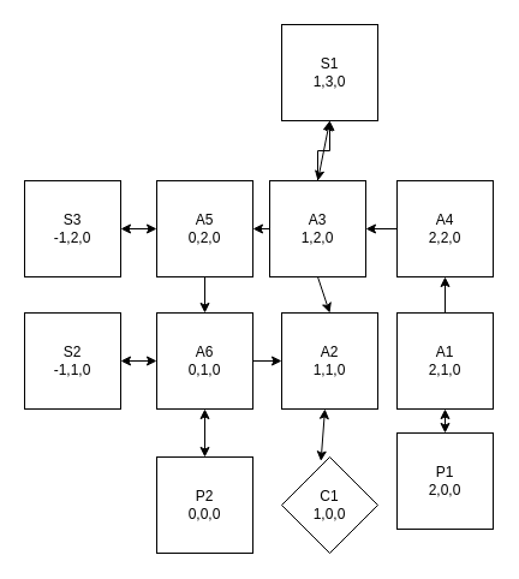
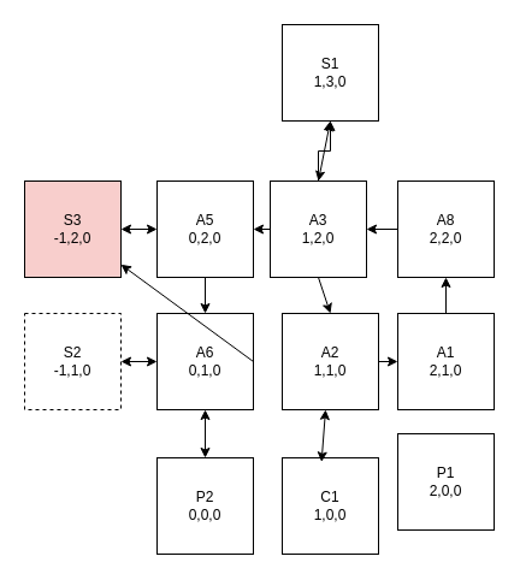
- <mxCell id="13" value="S3&lt;div&gt;-1,2,0&lt;/div&gt;" style="whiteSpace=wrap;html=1;aspect=fixed;" vertex="1" parent="1"><mxGeometry x="20" y="150" width="80" height="80" as="geometry" /></mxCell>
+ <mxCell id="13" value="S3&lt;div&gt;-1,2,0&lt;/div&gt;" style="whiteSpace=wrap;html=1;aspect=fixed;fillColor=#f8cecc;" vertex="1" parent="1"><mxGeometry x="20" y="150" width="80" height="80" as="geometry" /></mxCell>
- <mxCell id="12" value="A4&lt;div&gt;2,2,0&lt;/div&gt;" style="whiteSpace=wrap;html=1;aspect=fixed;" vertex="1" parent="1"><mxGeometry x="330" y="150" width="80" height="80" as="geometry" /></mxCell>
+ <mxCell id="12" value="A8&lt;div&gt;2,2,0&lt;/div&gt;" style="whiteSpace=wrap;html=1;aspect=fixed;" vertex="1" parent="1"><mxGeometry x="330" y="150" width="80" height="80" as="geometry" /></mxCell>
- <mxCell id="5" value="S2&lt;div&gt;-1,1,0&lt;/div&gt;" style="whiteSpace=wrap;html=1;aspect=fixed;" vertex="1" parent="1"><mxGeometry x="20" y="260" width="80" height="80" as="geometry" /></mxCell>
+ <mxCell id="5" value="S2&lt;div&gt;-1,1,0&lt;/div&gt;" style="whiteSpace=wrap;html=1;aspect=fixed;dashed=1;" vertex="1" parent="1"><mxGeometry x="20" y="260" width="80" height="80" as="geometry" /></mxCell>
- <mxCell id="21" value="" style="endArrow=classic;html=1;rounded=0;exitX=1;exitY=0.5;exitDx=0;exitDy=0;" edge="1" parent="1" source="14" target="4"><mxGeometry width="50" height="50" relative="1" as="geometry"><mxPoint x="230" y="320" as="sourcePoint" /><mxPoint x="280" y="270" as="targetPoint" /></mxGeometry></mxCell>
+ <mxCell id="21" value="" style="endArrow=classic;html=1;rounded=0;exitX=1;exitY=0.5;exitDx=0;exitDy=0;" edge="1" parent="1" source="14" target="13"><mxGeometry width="50" height="50" relative="1" as="geometry"><mxPoint x="230" y="320" as="sourcePoint" /><mxPoint x="280" y="270" as="targetPoint" /></mxGeometry></mxCell>
+ <mxCell id="22" value="" style="endArrow=classic;html=1;rounded=0;exitX=1;exitY=0.5;exitDx=0;exitDy=0;entryX=0;entryY=0.5;entryDx=0;entryDy=0;" edge="1" parent="1" source="4" target="7"><mxGeometry width="50" height="50" relative="1" as="geometry"><mxPoint x="230" y="320" as="sourcePoint" /><mxPoint x="280" y="270" as="targetPoint" /></mxGeometry></mxCell>
- <mxCell id="17" value="" style="endArrow=classic;startArrow=classic;html=1;rounded=0;exitX=0.5;exitY=0;exitDx=0;exitDy=0;entryX=0.5;entryY=1;entryDx=0;entryDy=0;" edge="1" parent="1" source="6" target="7"><mxGeometry width="50" height="50" relative="1" as="geometry"><mxPoint x="230" y="320" as="sourcePoint" /><mxPoint x="280" y="270" as="targetPoint" /></mxGeometry></mxCell>
- <mxCell id="3" value="C1&lt;div&gt;1,0,0&lt;/div&gt;" style="rhombus;whiteSpace=wrap;html=1;aspect=fixed;" vertex="1" parent="1"><mxGeometry x="234" y="380" width="80" height="80" as="geometry" /></mxCell>
+ <mxCell id="3" value="C1&lt;div&gt;1,0,0&lt;/div&gt;" style="whiteSpace=wrap;html=1;aspect=fixed;" vertex="1" parent="1"><mxGeometry x="234" y="380" width="80" height="80" as="geometry" /></mxCell>
